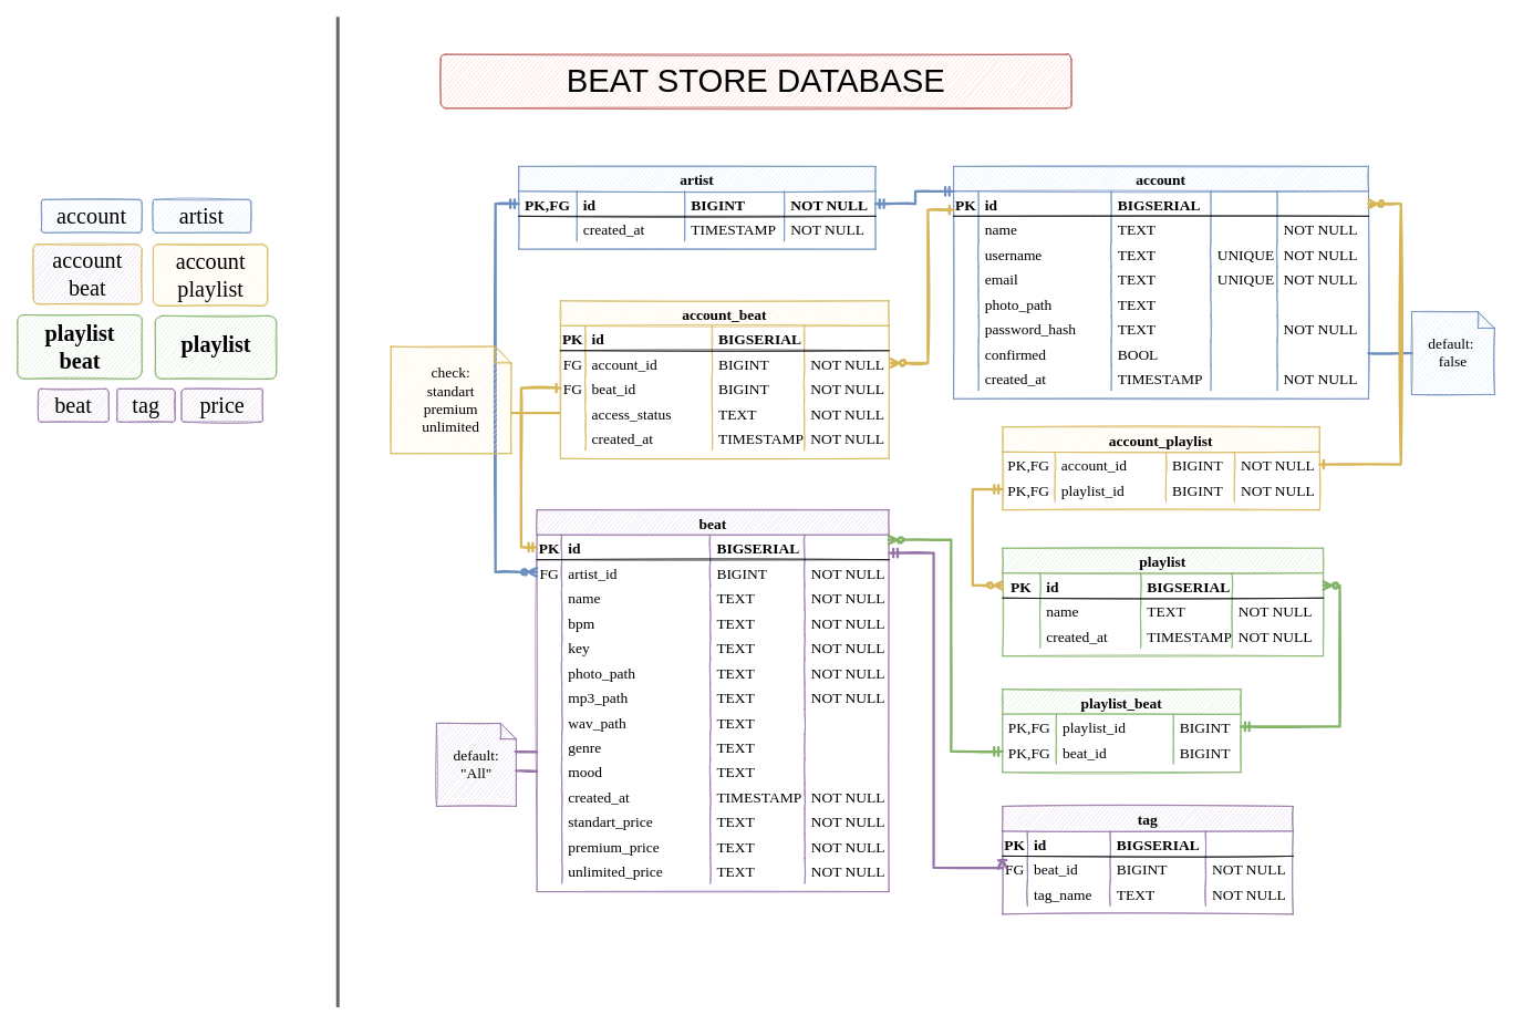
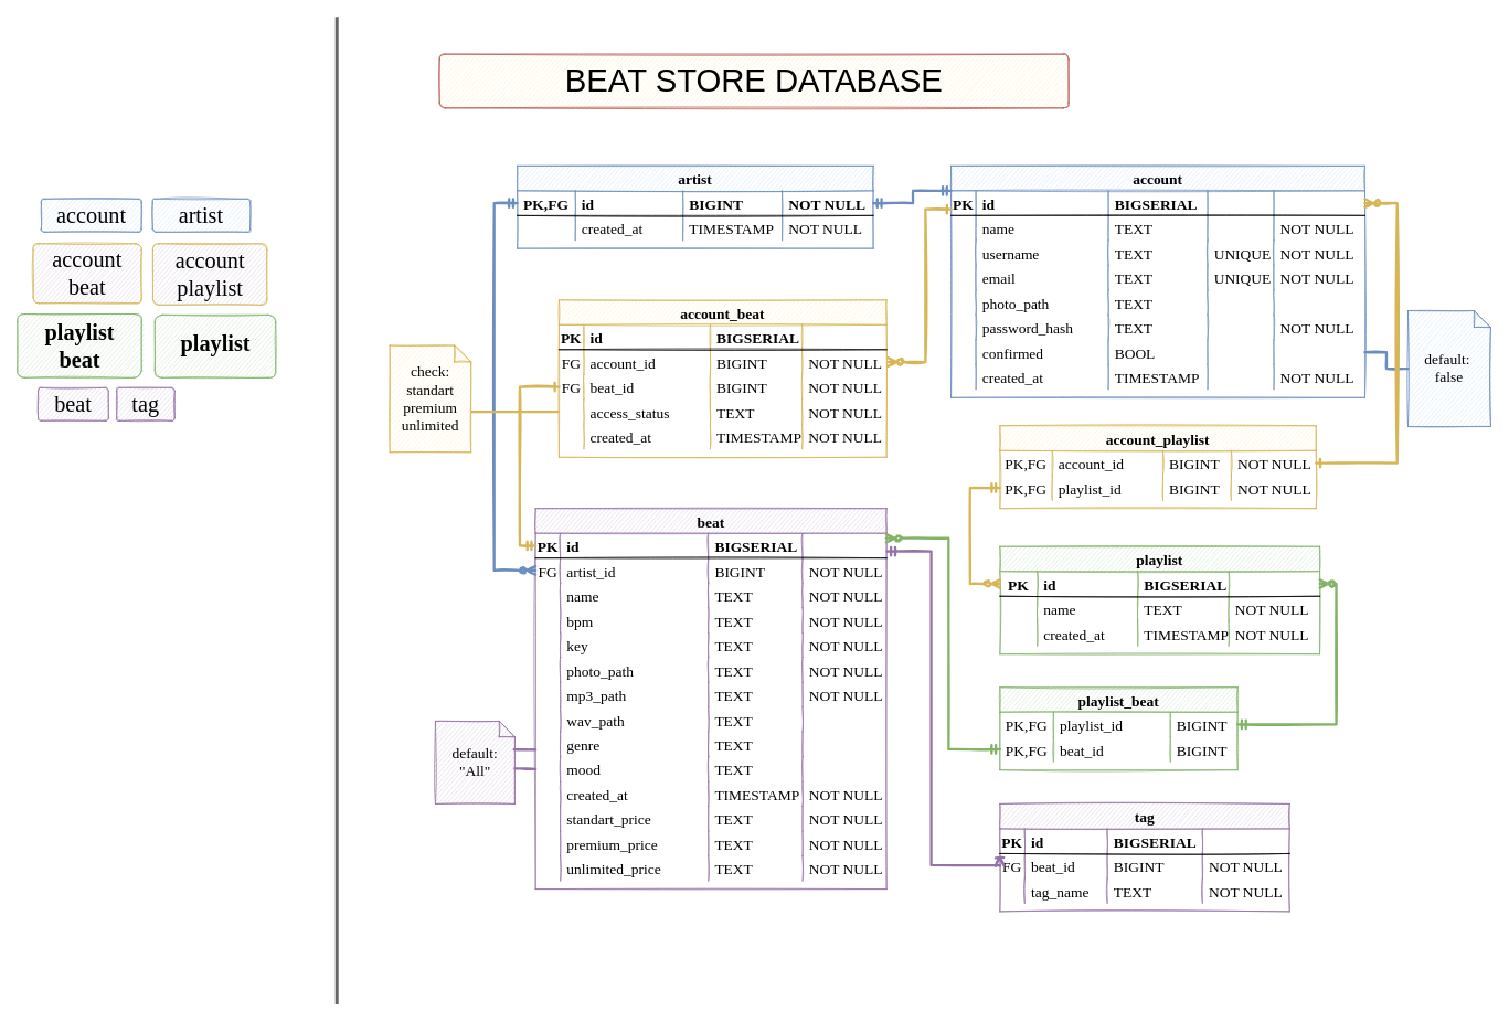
- <mxCell id="231" value="&lt;font style=&quot;font-size: 39px;&quot;&gt;BEAT STORE DATABASE&lt;/font&gt;" style="rounded=1;arcSize=10;whiteSpace=wrap;html=1;align=center;sketch=1;fillColor=#f8cecc;strokeColor=#b85450;" parent="1" vertex="1"><mxGeometry x="530" y="65" width="760" height="65" as="geometry" /></mxCell>
+ <mxCell id="231" value="&lt;font style=&quot;font-size: 39px;&quot;&gt;BEAT STORE DATABASE&lt;/font&gt;" style="rounded=1;arcSize=10;whiteSpace=wrap;html=1;align=center;sketch=1;fillColor=#fff2cc;strokeColor=#b85450;" parent="1" vertex="1"><mxGeometry x="530" y="65" width="760" height="65" as="geometry" /></mxCell>
- <mxCell id="4" value="account&lt;br&gt;playlist" style="rounded=1;arcSize=10;whiteSpace=wrap;html=1;align=center;sketch=1;fillColor=#fff2cc;strokeColor=#d6b656;fontFamily=Space Mono;fontSource=https%3A%2F%2Ffonts.googleapis.com%2Fcss%3Ffamily%3DSpace%2BMono;fontSize=27;" parent="1" vertex="1"><mxGeometry x="183.5" y="294" width="138" height="74" as="geometry" /></mxCell>
+ <mxCell id="4" value="account&lt;br&gt;playlist" style="rounded=1;arcSize=10;whiteSpace=wrap;html=1;align=center;sketch=1;fillColor=#e1d5e7;strokeColor=#d6b656;fontFamily=Space Mono;fontSource=https%3A%2F%2Ffonts.googleapis.com%2Fcss%3Ffamily%3DSpace%2BMono;fontSize=27;" parent="1" vertex="1"><mxGeometry x="183.5" y="294" width="138" height="74" as="geometry" /></mxCell>
- <mxCell id="233" value="default:&amp;nbsp;&lt;br&gt;false" style="shape=note;size=20;whiteSpace=wrap;html=1;sketch=1;fontFamily=Verdana;fontSize=18;fillColor=#dae8fc;strokeColor=#6c8ebf;" parent="1" vertex="1"><mxGeometry x="1700" y="375" width="100" height="100" as="geometry" /></mxCell>
+ <mxCell id="233" value="default:&amp;nbsp;&lt;br&gt;false" style="shape=note;size=20;whiteSpace=wrap;html=1;sketch=1;fontFamily=Verdana;fontSize=18;fillColor=#dae8fc;strokeColor=#6c8ebf;" parent="1" vertex="1"><mxGeometry x="1700" y="375" width="100" height="140" as="geometry" /></mxCell>
- <mxCell id="236" value="check:&lt;br&gt;standart&lt;br&gt;premium&lt;br&gt;unlimited" style="shape=note;size=20;whiteSpace=wrap;html=1;sketch=1;fontFamily=Verdana;fontSize=18;fillColor=#fff2cc;strokeColor=#d6b656;" parent="1" vertex="1"><mxGeometry x="470" y="417" width="145" height="129" as="geometry" /></mxCell>
+ <mxCell id="236" value="check:&lt;br&gt;standart&lt;br&gt;premium&lt;br&gt;unlimited" style="shape=note;size=20;whiteSpace=wrap;html=1;sketch=1;fontFamily=Verdana;fontSize=18;fillColor=#fff2cc;strokeColor=#d6b656;" parent="1" vertex="1"><mxGeometry x="470" y="417" width="98" height="129" as="geometry" /></mxCell>
- <mxCell id="200" value="price" style="rounded=1;arcSize=10;whiteSpace=wrap;html=1;align=center;sketch=1;fillColor=#e1d5e7;strokeColor=#9673a6;fontFamily=Space Mono;fontSource=https%3A%2F%2Ffonts.googleapis.com%2Fcss%3Ffamily%3DSpace%2BMono;fontSize=27;" parent="1" vertex="1"><mxGeometry x="217.5" y="468" width="98" height="40" as="geometry" /></mxCell>
